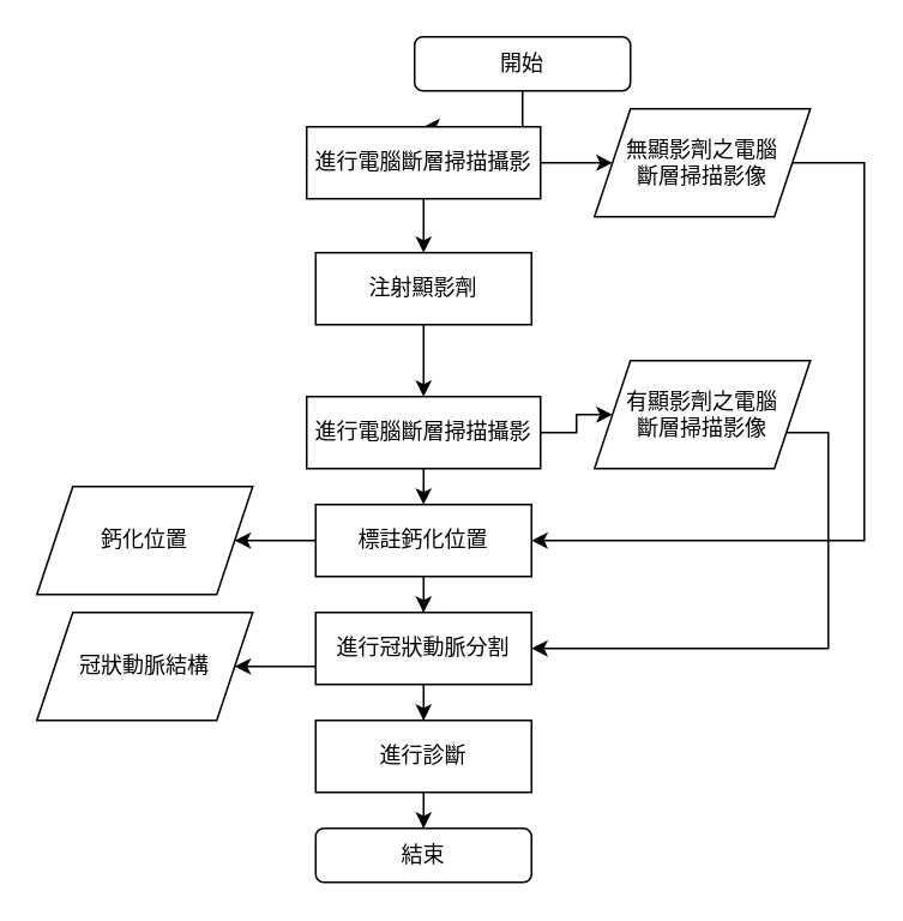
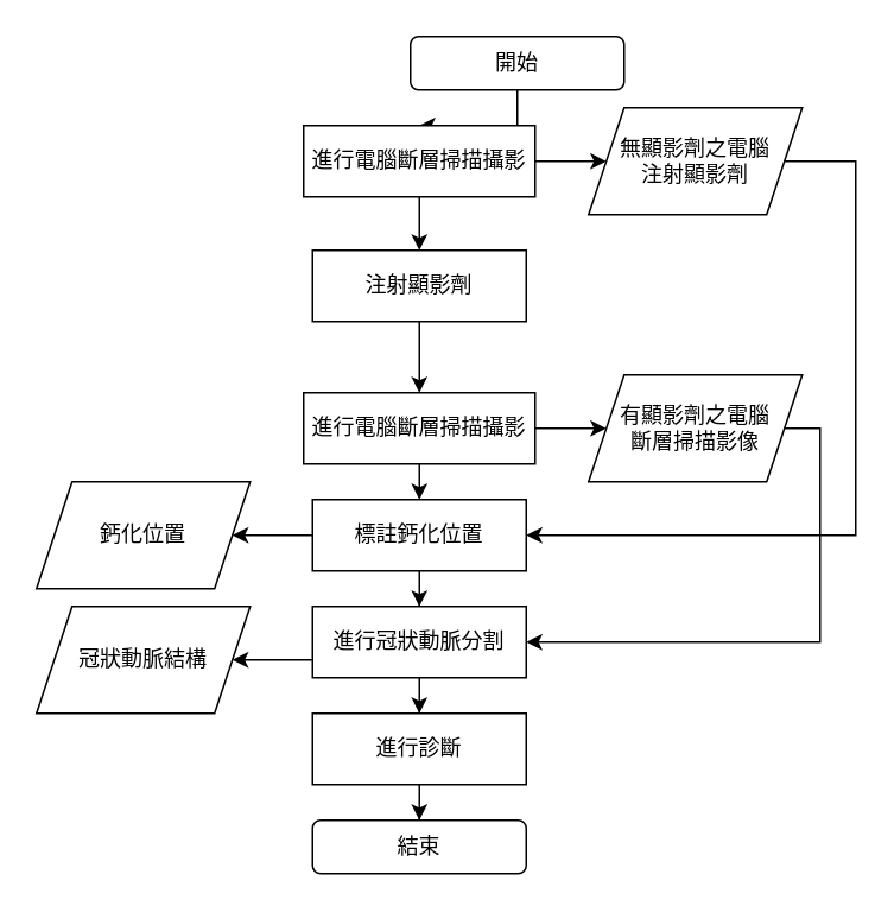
- <mxCell id="13" value="無顯影劑之電腦&lt;br&gt;斷層掃描影像" style="shape=parallelogram;perimeter=parallelogramPerimeter;whiteSpace=wrap;html=1;fixedSize=1;labelBackgroundColor=none;fontFamily=Helvetica;align=center;" parent="1" vertex="1"><mxGeometry x="330" y="60" width="120" height="60" as="geometry" /></mxCell>
+ <mxCell id="13" value="無顯影劑之電腦&lt;br&gt;注射顯影劑" style="shape=parallelogram;perimeter=parallelogramPerimeter;whiteSpace=wrap;html=1;fixedSize=1;labelBackgroundColor=none;fontFamily=Helvetica;align=center;" parent="1" vertex="1"><mxGeometry x="330" y="60" width="120" height="60" as="geometry" /></mxCell>
- <mxCell id="15" value="有顯影劑之電腦&lt;br&gt;斷層掃描影像" style="shape=parallelogram;perimeter=parallelogramPerimeter;whiteSpace=wrap;html=1;fixedSize=1;labelBackgroundColor=none;fontFamily=Helvetica;align=center;" parent="1" vertex="1"><mxGeometry x="330" y="200" width="120" height="60" as="geometry" /></mxCell>
+ <mxCell id="15" value="有顯影劑之電腦&lt;br&gt;斷層掃描影像" style="shape=parallelogram;perimeter=parallelogramPerimeter;whiteSpace=wrap;html=1;fixedSize=1;labelBackgroundColor=none;fontFamily=Helvetica;align=center;" parent="1" vertex="1"><mxGeometry x="330" y="210" width="120" height="60" as="geometry" /></mxCell>
